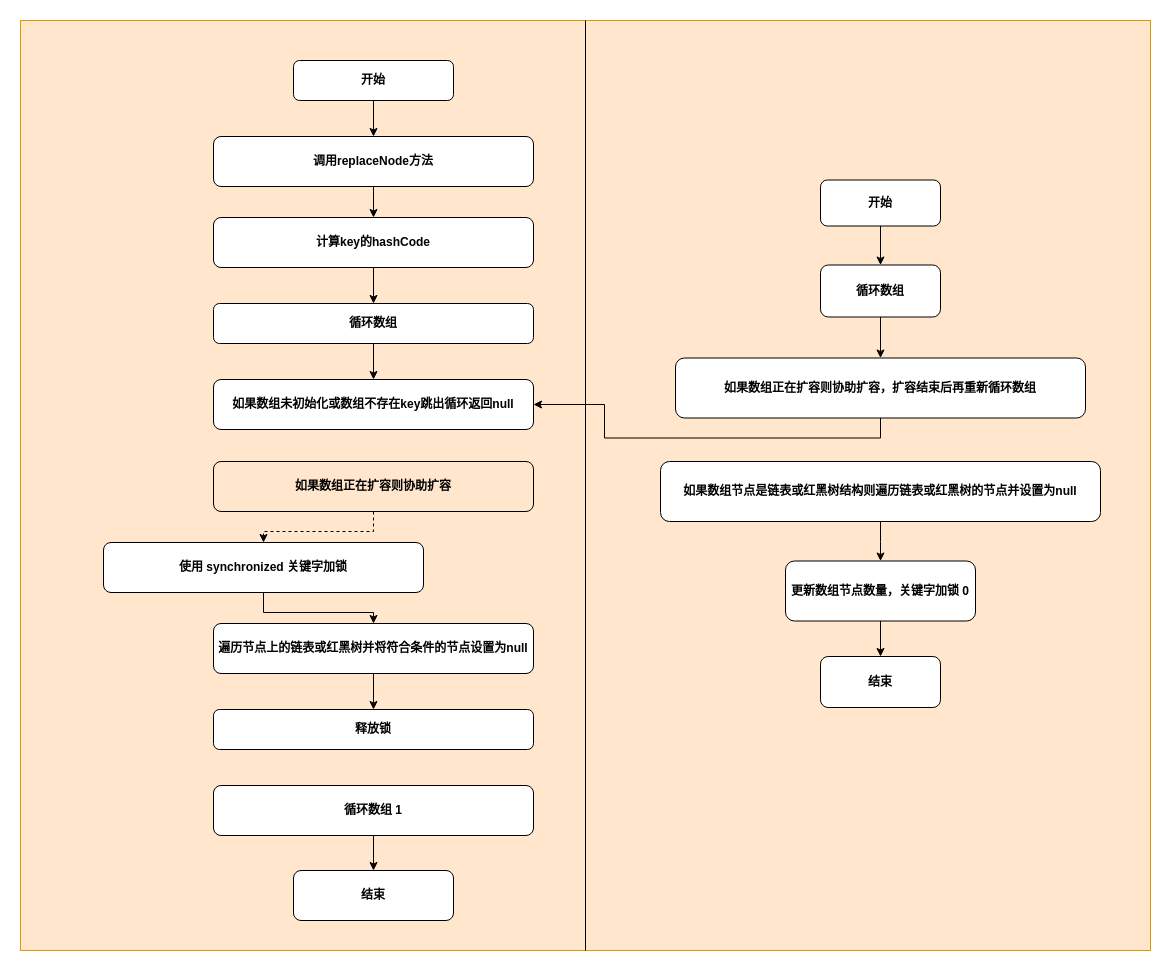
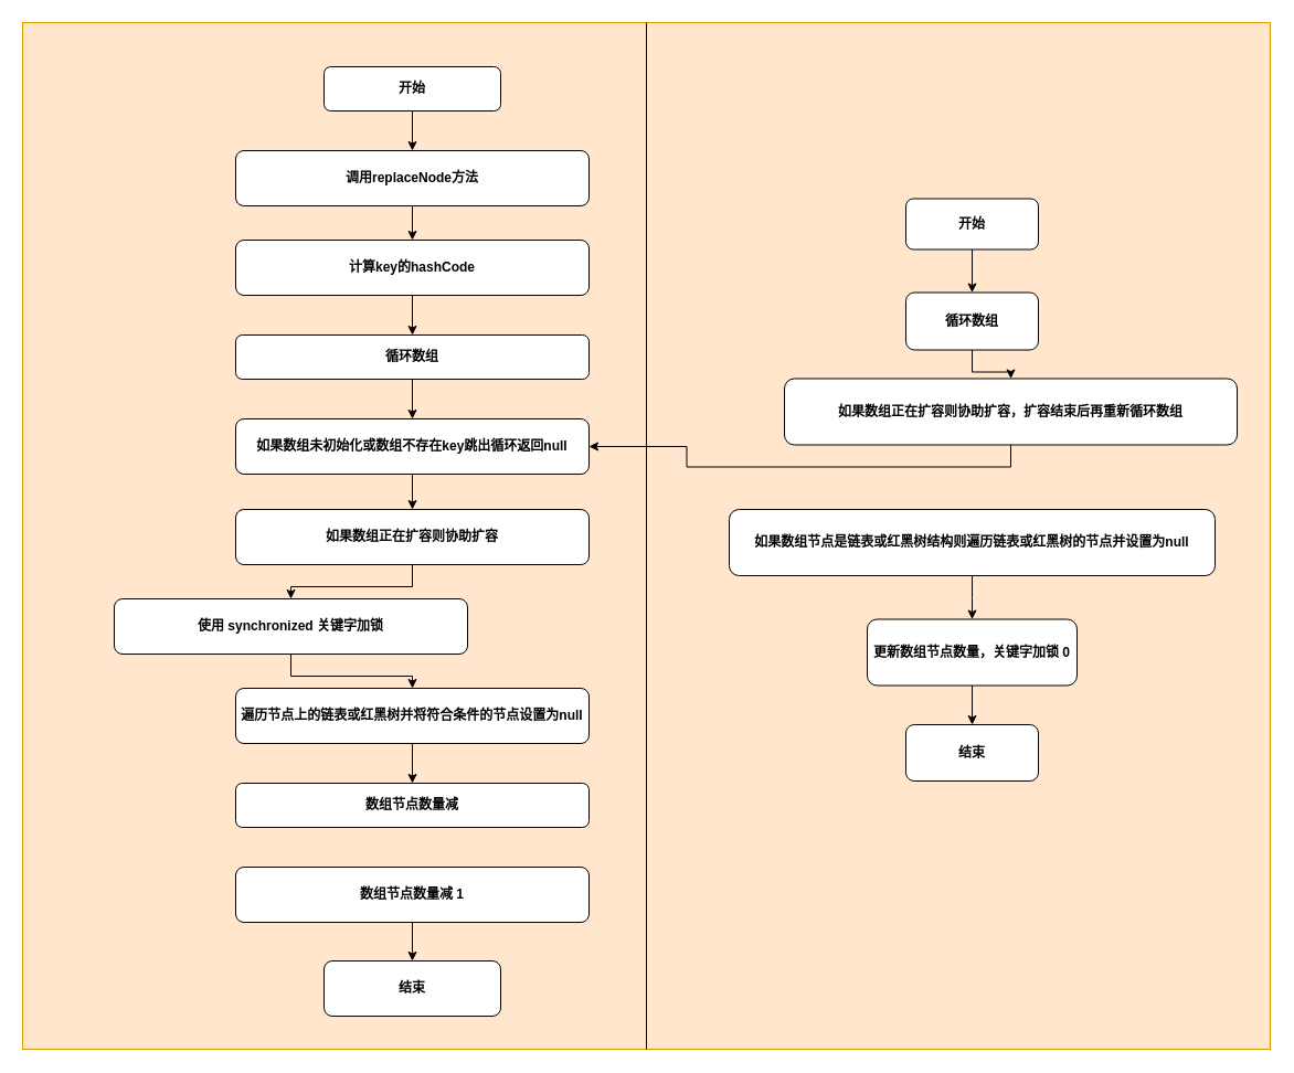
- <mxCell id="29" value="如果数组正在扩容则协助扩容，扩容结束后再重新循环数组" style="rounded=1;whiteSpace=wrap;html=1;fontStyle=1" vertex="1" parent="1"><mxGeometry x="675" y="357.5" width="410" height="60" as="geometry" /></mxCell>
+ <mxCell id="29" value="如果数组正在扩容则协助扩容，扩容结束后再重新循环数组" style="rounded=1;whiteSpace=wrap;html=1;fontStyle=1" vertex="1" parent="1"><mxGeometry x="710" y="342.5" width="410" height="60" as="geometry" /></mxCell>
+ <mxCell id="10" style="edgeStyle=orthogonalEdgeStyle;rounded=0;orthogonalLoop=1;jettySize=auto;html=1;exitX=0.5;exitY=1;exitDx=0;exitDy=0;fontStyle=1" parent="1" source="11" target="15" edge="1"><mxGeometry relative="1" as="geometry" /></mxCell>
- <mxCell id="15" value="如果数组正在扩容则协助扩容" style="rounded=1;whiteSpace=wrap;html=1;fontStyle=1;fillColor=#ffe6cc;" parent="1" vertex="1"><mxGeometry x="213" y="461" width="320" height="50" as="geometry" /></mxCell>
+ <mxCell id="15" value="如果数组正在扩容则协助扩容" style="rounded=1;whiteSpace=wrap;html=1;fontStyle=1" parent="1" vertex="1"><mxGeometry x="213" y="461" width="320" height="50" as="geometry" /></mxCell>
- <mxCell id="14" style="edgeStyle=orthogonalEdgeStyle;rounded=0;orthogonalLoop=1;jettySize=auto;html=1;exitX=0.5;exitY=1;exitDx=0;exitDy=0;fontStyle=1;dashed=1;" parent="1" source="15" target="17" edge="1"><mxGeometry relative="1" as="geometry" /></mxCell>
+ <mxCell id="14" style="edgeStyle=orthogonalEdgeStyle;rounded=0;orthogonalLoop=1;jettySize=auto;html=1;exitX=0.5;exitY=1;exitDx=0;exitDy=0;fontStyle=1" parent="1" source="15" target="17" edge="1"><mxGeometry relative="1" as="geometry" /></mxCell>
- <mxCell id="22" value="&lt;span&gt;释放锁&lt;/span&gt;" style="rounded=1;whiteSpace=wrap;html=1;fontStyle=1" parent="1" vertex="1"><mxGeometry x="213" y="709" width="320" height="40" as="geometry" /></mxCell>
+ <mxCell id="22" value="&lt;span&gt;数组节点数量减&lt;/span&gt;" style="rounded=1;whiteSpace=wrap;html=1;fontStyle=1" parent="1" vertex="1"><mxGeometry x="213" y="709" width="320" height="40" as="geometry" /></mxCell>
- <mxCell id="21" value="循环数组 1" style="rounded=1;whiteSpace=wrap;html=1;fontStyle=1" parent="1" vertex="1"><mxGeometry x="213" y="785" width="320" height="50" as="geometry" /></mxCell>
+ <mxCell id="21" value="数组节点数量减 1" style="rounded=1;whiteSpace=wrap;html=1;fontStyle=1" parent="1" vertex="1"><mxGeometry x="213" y="785" width="320" height="50" as="geometry" /></mxCell>
